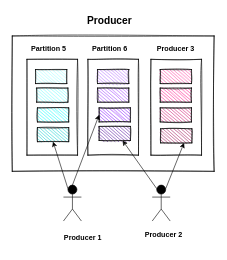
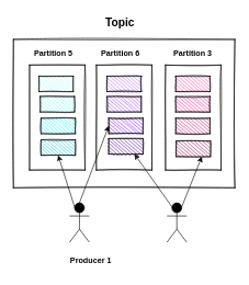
- <mxCell id="3" value="&lt;b&gt;&lt;font style=&quot;font-size: 17px&quot;&gt;Producer&lt;/font&gt;&lt;/b&gt;" style="text;html=1;strokeColor=none;fillColor=none;align=center;verticalAlign=middle;whiteSpace=wrap;rounded=0;sketch=1;fontColor=#000000;" vertex="1" parent="1"><mxGeometry x="131.38" y="20" width="103" height="30" as="geometry" /></mxCell>
+ <mxCell id="3" value="&lt;b&gt;&lt;font style=&quot;font-size: 17px&quot;&gt;Topic&lt;/font&gt;&lt;/b&gt;" style="text;html=1;strokeColor=none;fillColor=none;align=center;verticalAlign=middle;whiteSpace=wrap;rounded=0;sketch=1;fontColor=#000000;" vertex="1" parent="1"><mxGeometry x="131.38" y="20" width="103" height="30" as="geometry" /></mxCell>
- <mxCell id="21" value="&lt;b&gt;Producer 3&lt;/b&gt;" style="text;html=1;strokeColor=none;fillColor=none;align=center;verticalAlign=middle;whiteSpace=wrap;rounded=0;sketch=1;fontColor=#000000;" vertex="1" parent="1"><mxGeometry x="247.22" y="66" width="91.75" height="30" as="geometry" /></mxCell>
+ <mxCell id="21" value="&lt;b&gt;Partition 3&lt;/b&gt;" style="text;html=1;strokeColor=none;fillColor=none;align=center;verticalAlign=middle;whiteSpace=wrap;rounded=0;sketch=1;fontColor=#000000;" vertex="1" parent="1"><mxGeometry x="247.22" y="66" width="91.75" height="30" as="geometry" /></mxCell>
- <mxCell id="29" value="&lt;b&gt;Producer 2&lt;/b&gt;" style="text;html=1;strokeColor=none;fillColor=none;align=center;verticalAlign=middle;whiteSpace=wrap;rounded=0;sketch=1;fontColor=#000000;" vertex="1" parent="1"><mxGeometry x="227.44" y="376" width="91.75" height="30" as="geometry" /></mxCell>
